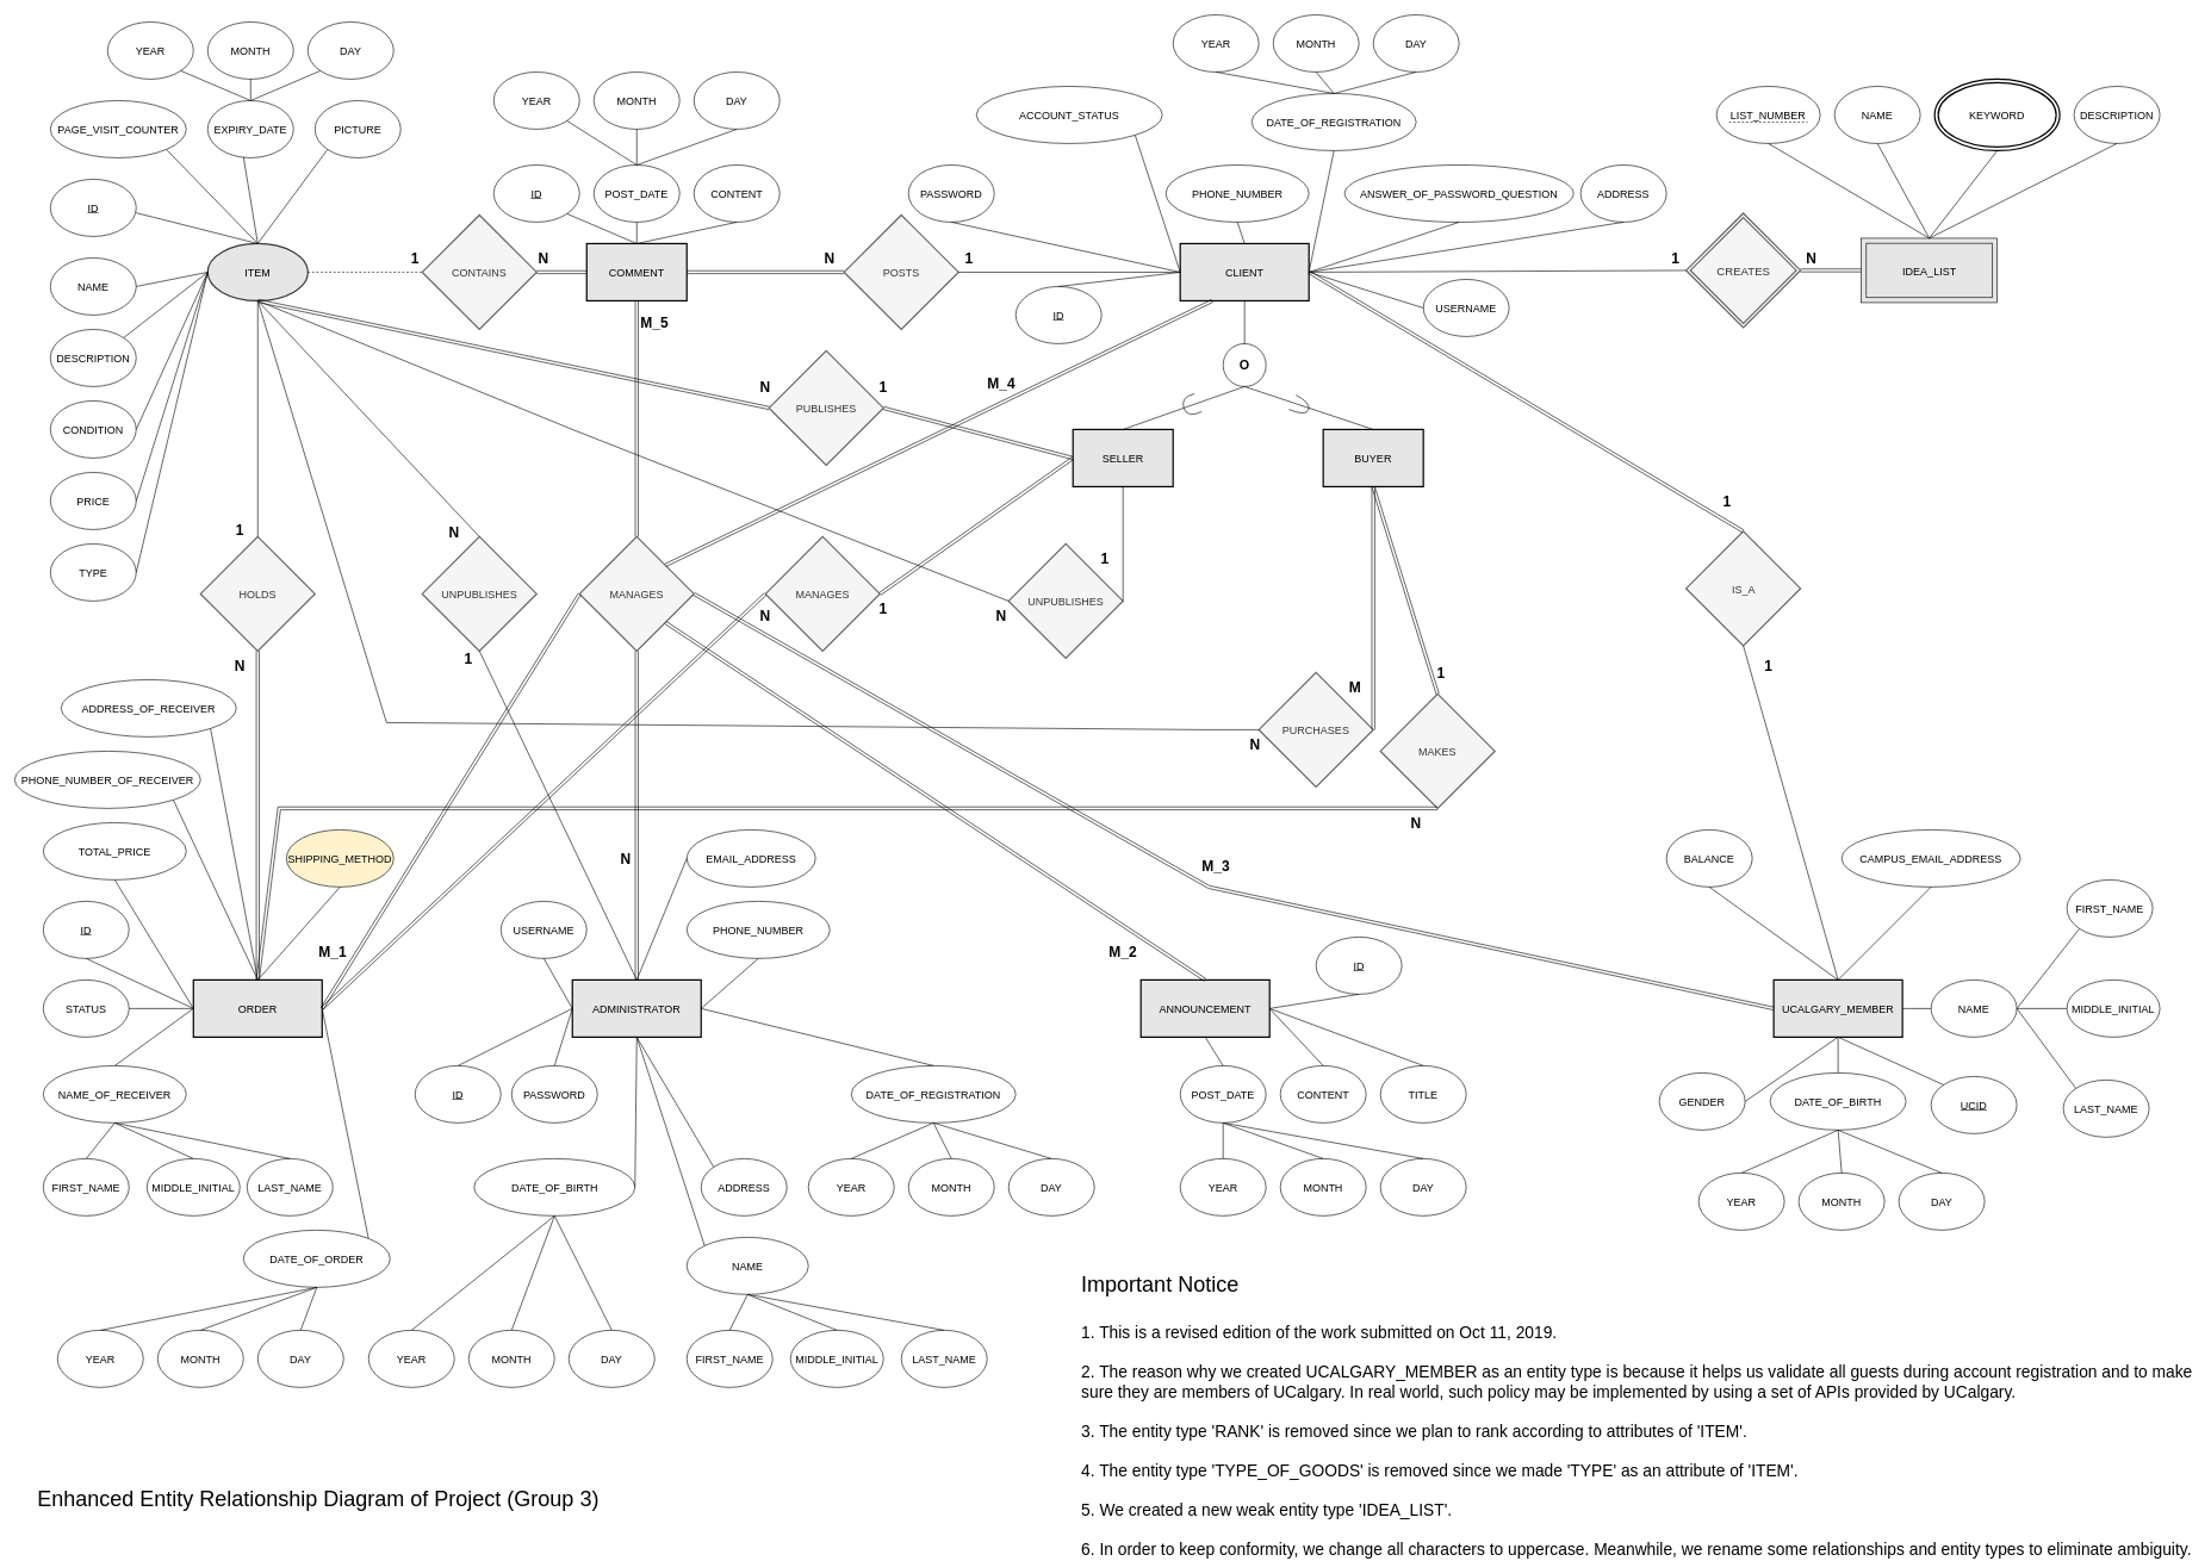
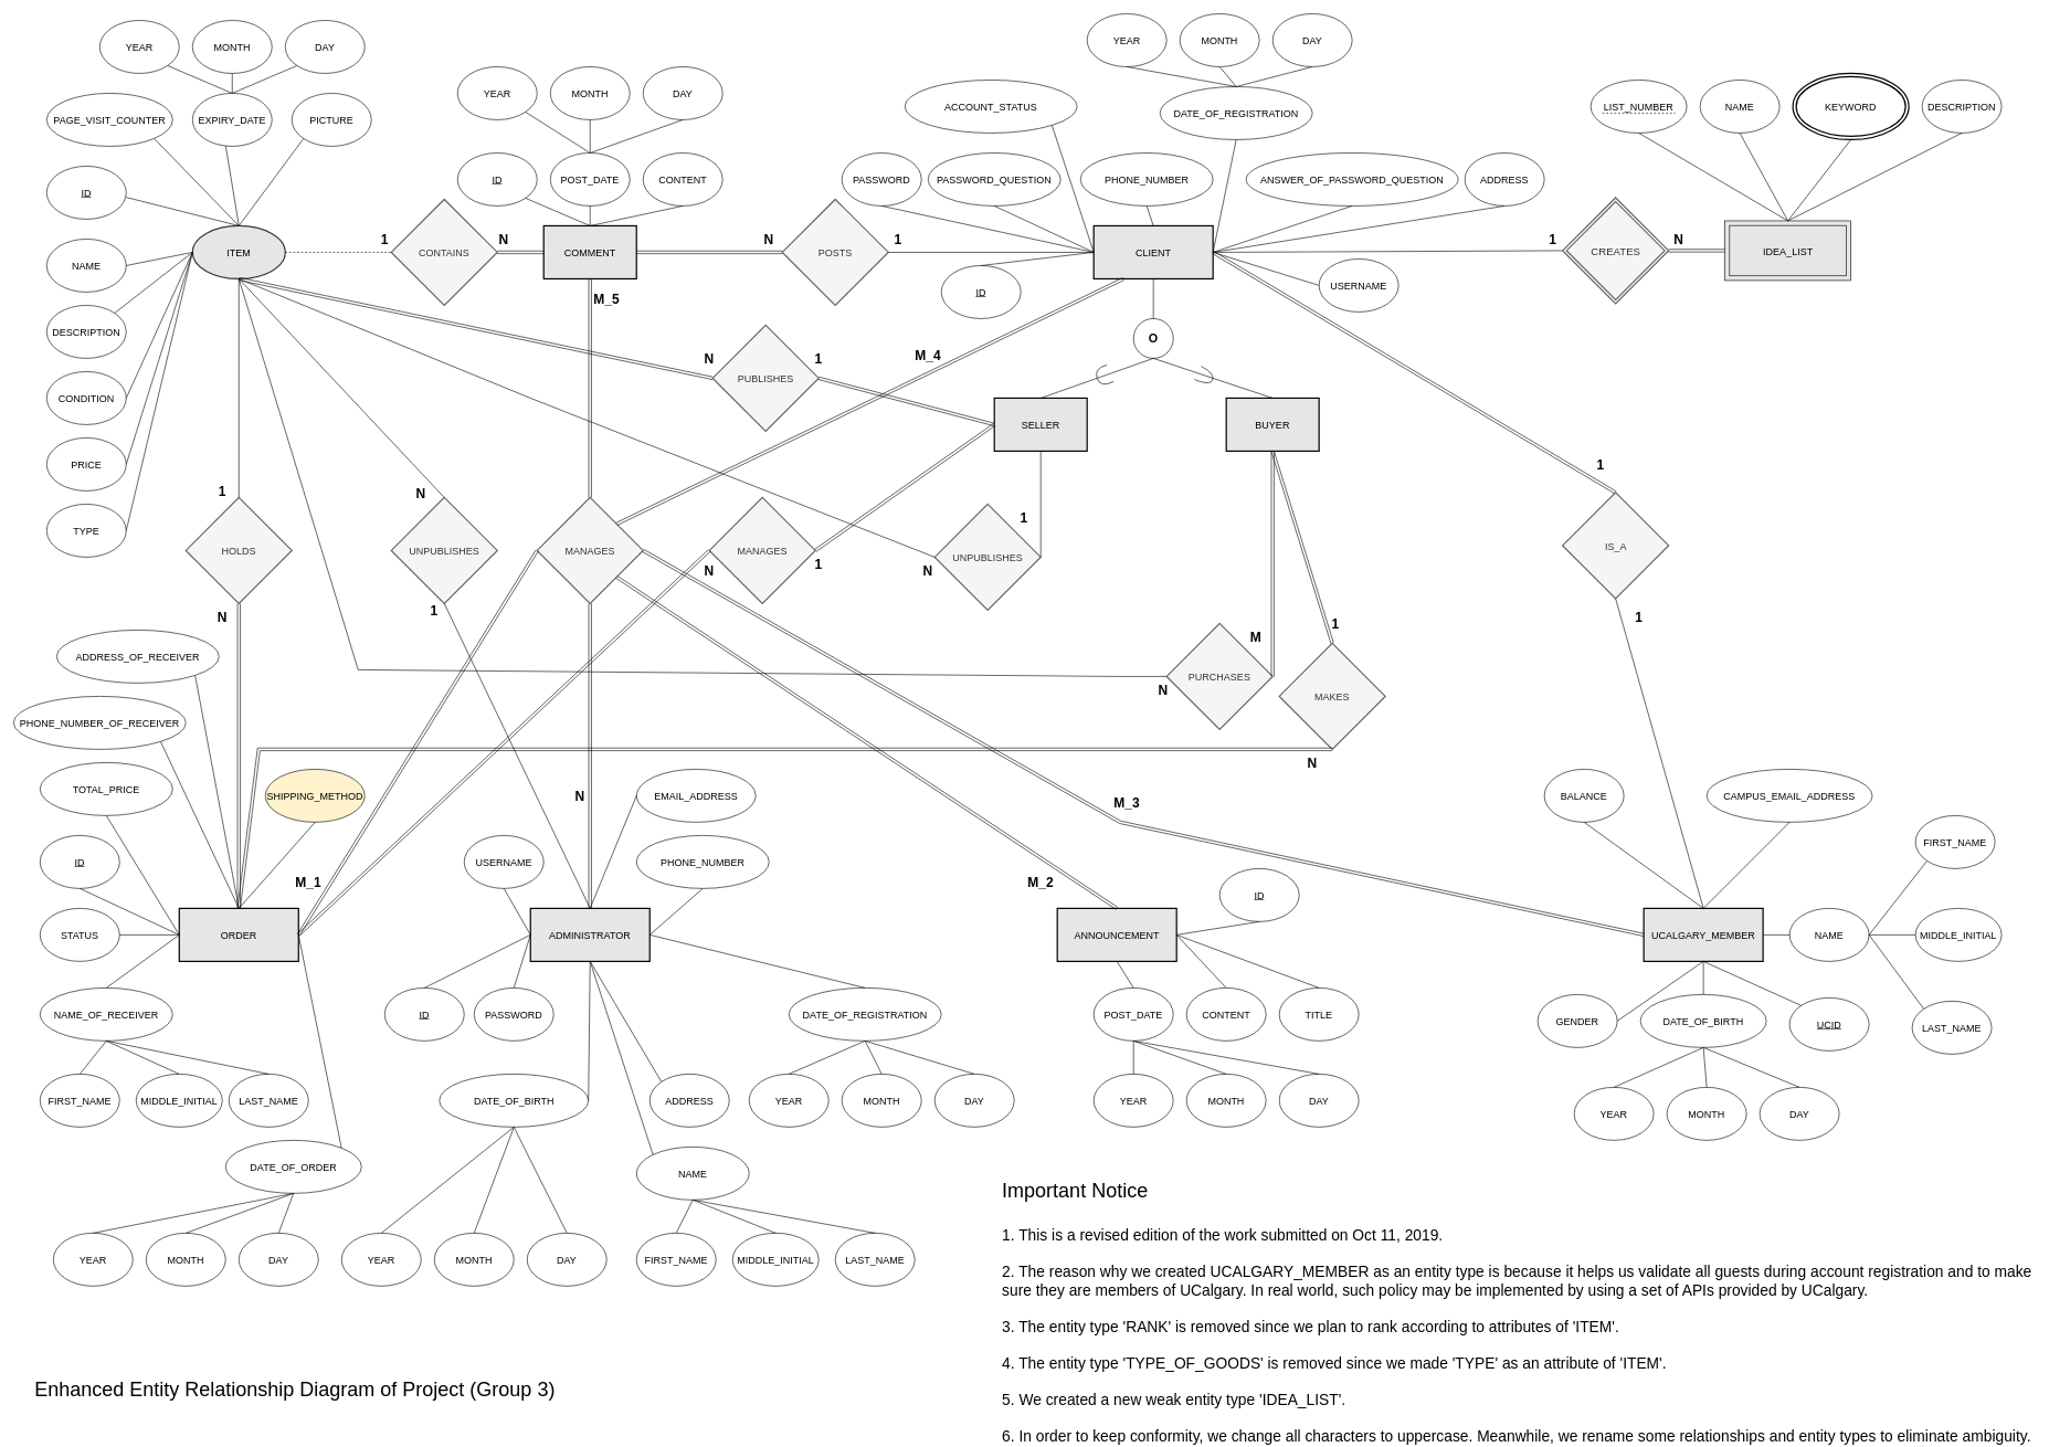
+ <mxCell id="22" value="&lt;font style=&quot;font-size: 15px&quot;&gt;PASSWORD_QUESTION&lt;/font&gt;" style="ellipse;whiteSpace=wrap;html=1;rounded=0;" parent="1" vertex="1"><mxGeometry x="1400" y="230" width="200" height="80" as="geometry" /></mxCell>
+ <mxCell id="131" value="" style="endArrow=none;html=1;entryX=0.5;entryY=1;entryDx=0;entryDy=0;exitX=0;exitY=0.5;exitDx=0;exitDy=0;" parent="1" source="33" target="22" edge="1"><mxGeometry width="50" height="50" relative="1" as="geometry"><mxPoint x="1660" y="390" as="sourcePoint" /><mxPoint x="1596.924" y="198.284" as="targetPoint" /></mxGeometry></mxCell>
